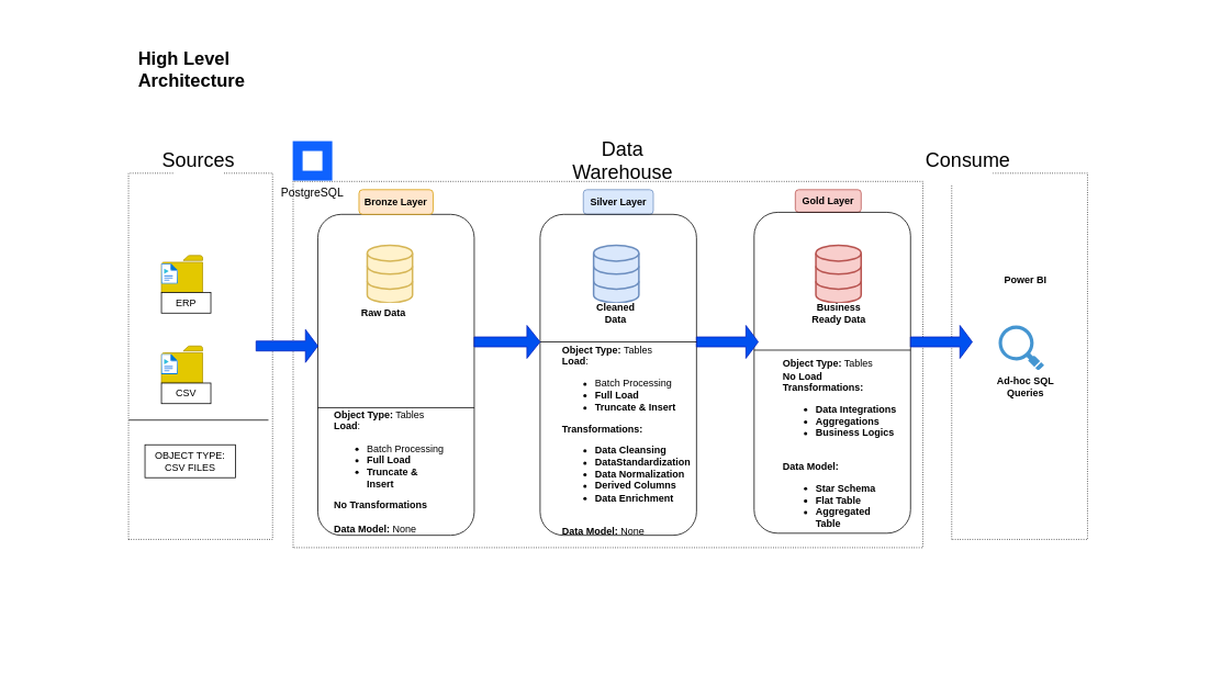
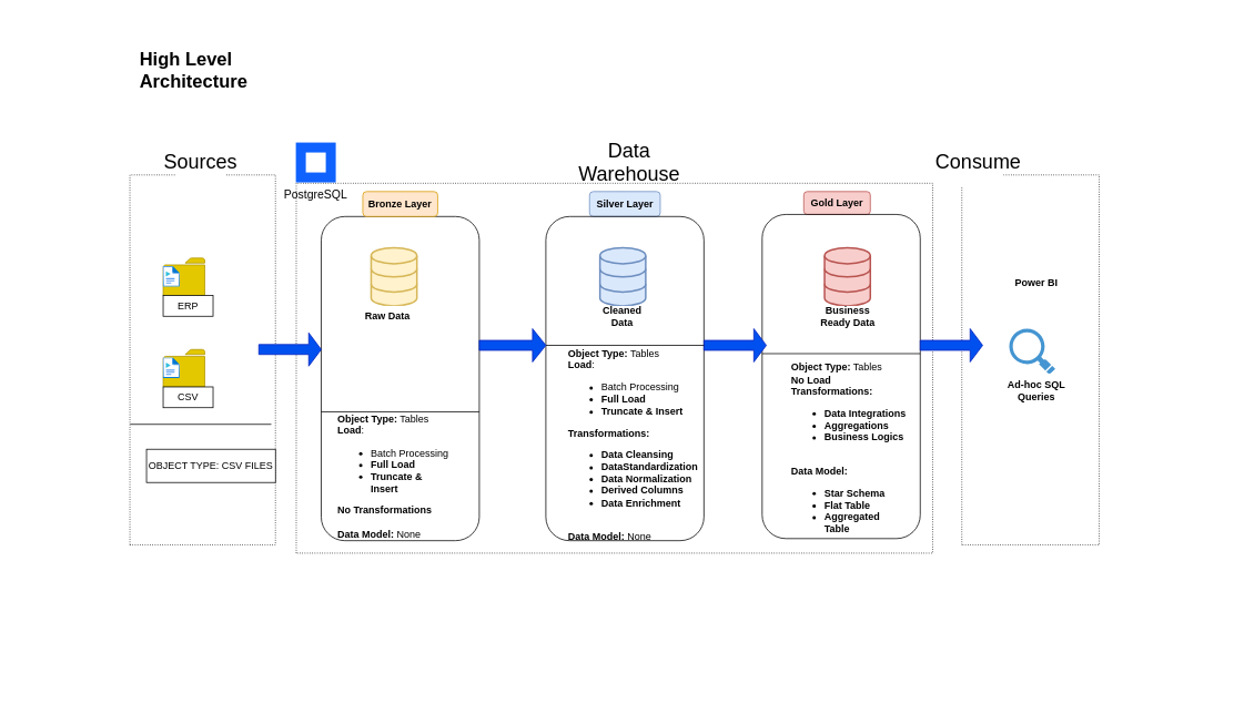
- <mxCell id="24" value="OBJECT TYPE: CSV FILES" style="rounded=0;whiteSpace=wrap;html=1;" vertex="1" parent="1"><mxGeometry x="175" y="540" width="110" height="40" as="geometry" /></mxCell>
+ <mxCell id="24" value="OBJECT TYPE: CSV FILES" style="rounded=0;whiteSpace=wrap;html=1;" vertex="1" parent="1"><mxGeometry x="175" y="540" width="155" height="40" as="geometry" /></mxCell>
